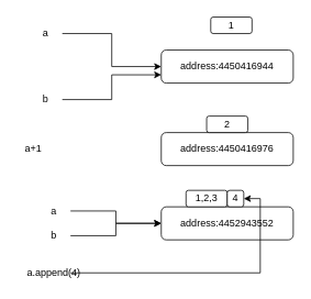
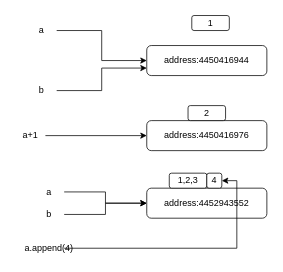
+ <mxCell id="8" style="edgeStyle=orthogonalEdgeStyle;rounded=0;orthogonalLoop=1;jettySize=auto;html=1;entryX=0;entryY=0.5;entryDx=0;entryDy=0;" edge="1" parent="1" source="9" target="7"><mxGeometry relative="1" as="geometry" /></mxCell>
